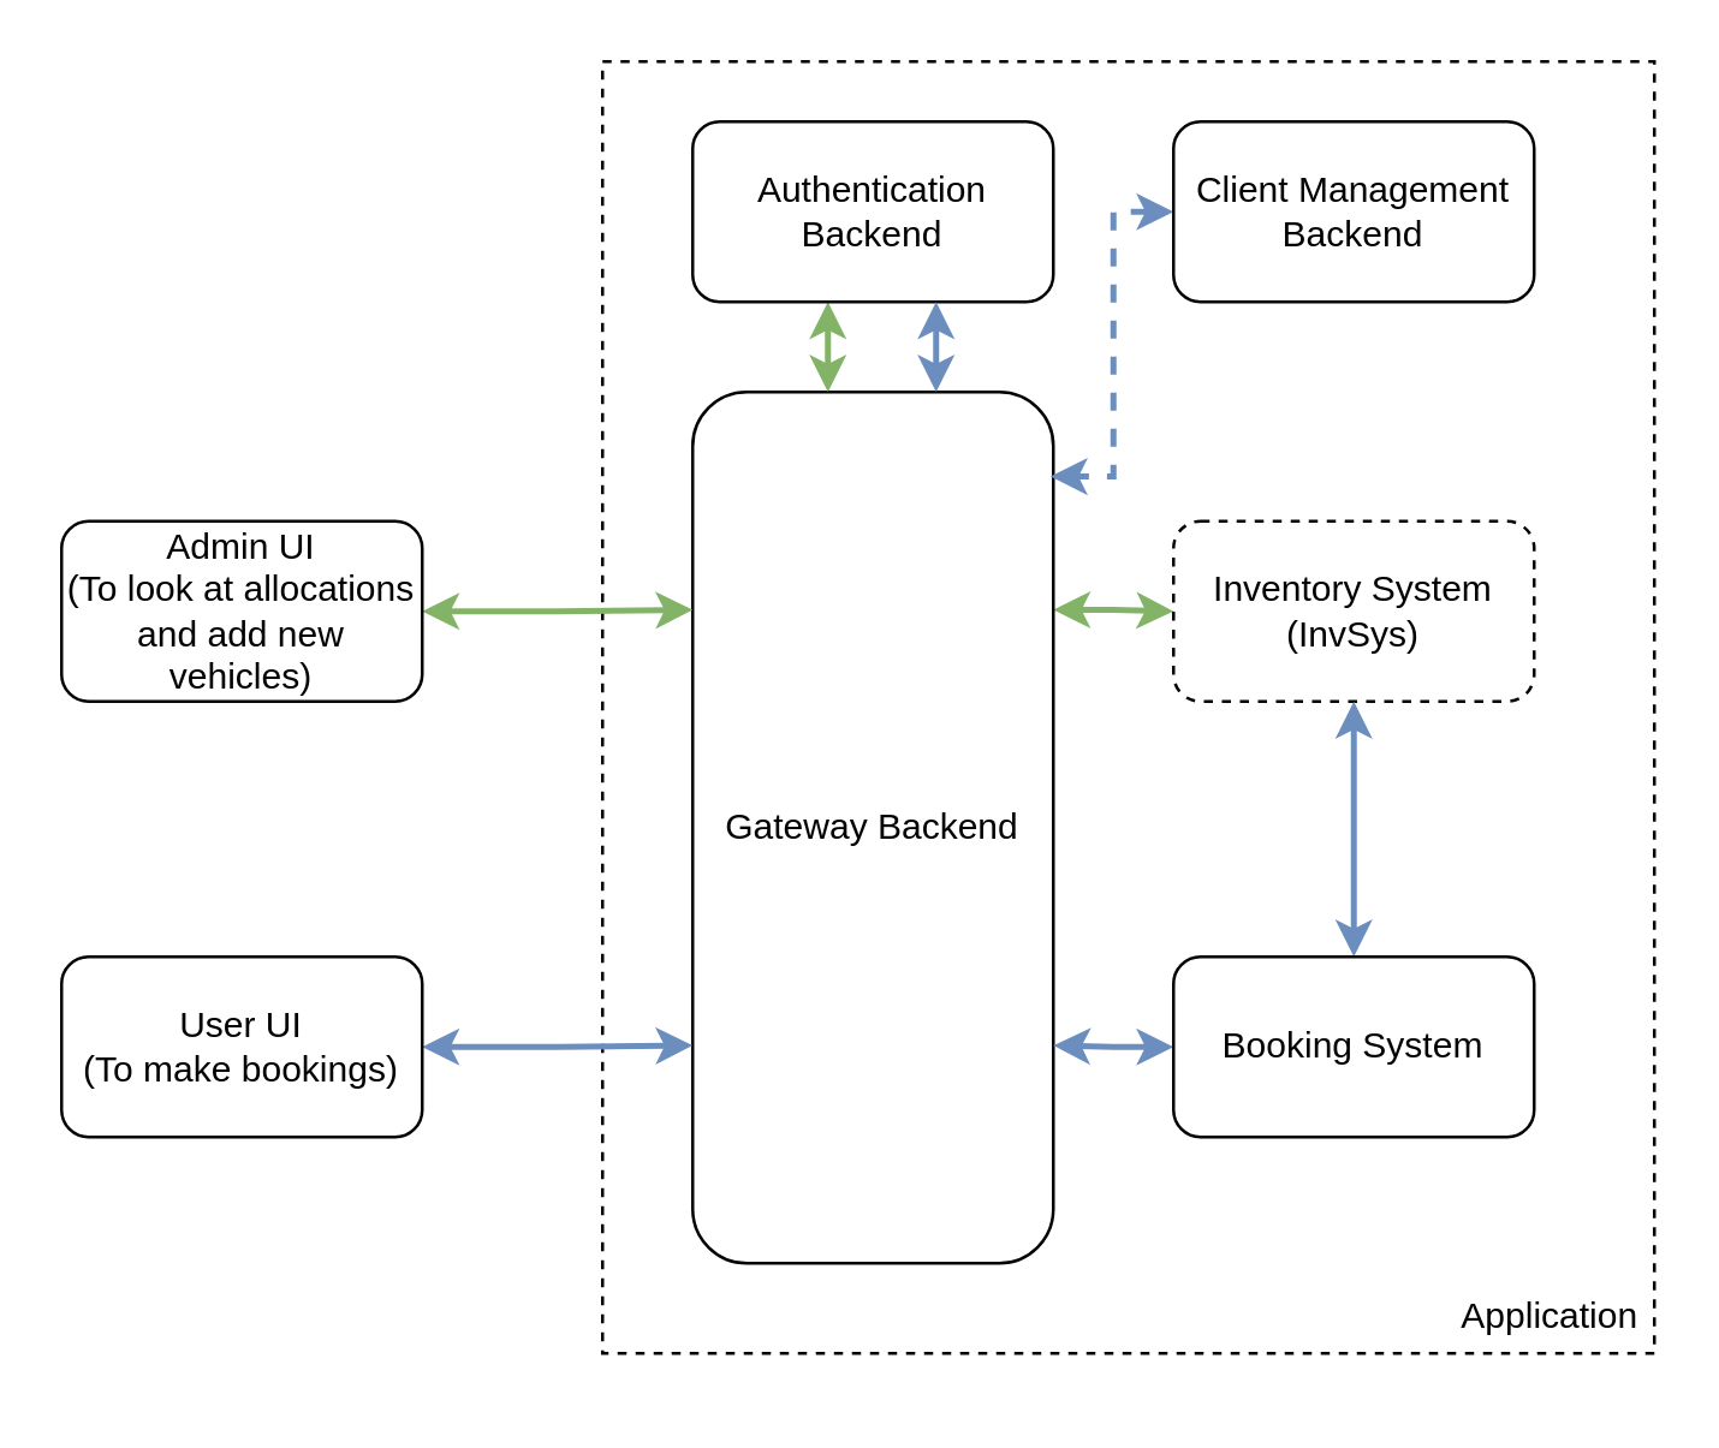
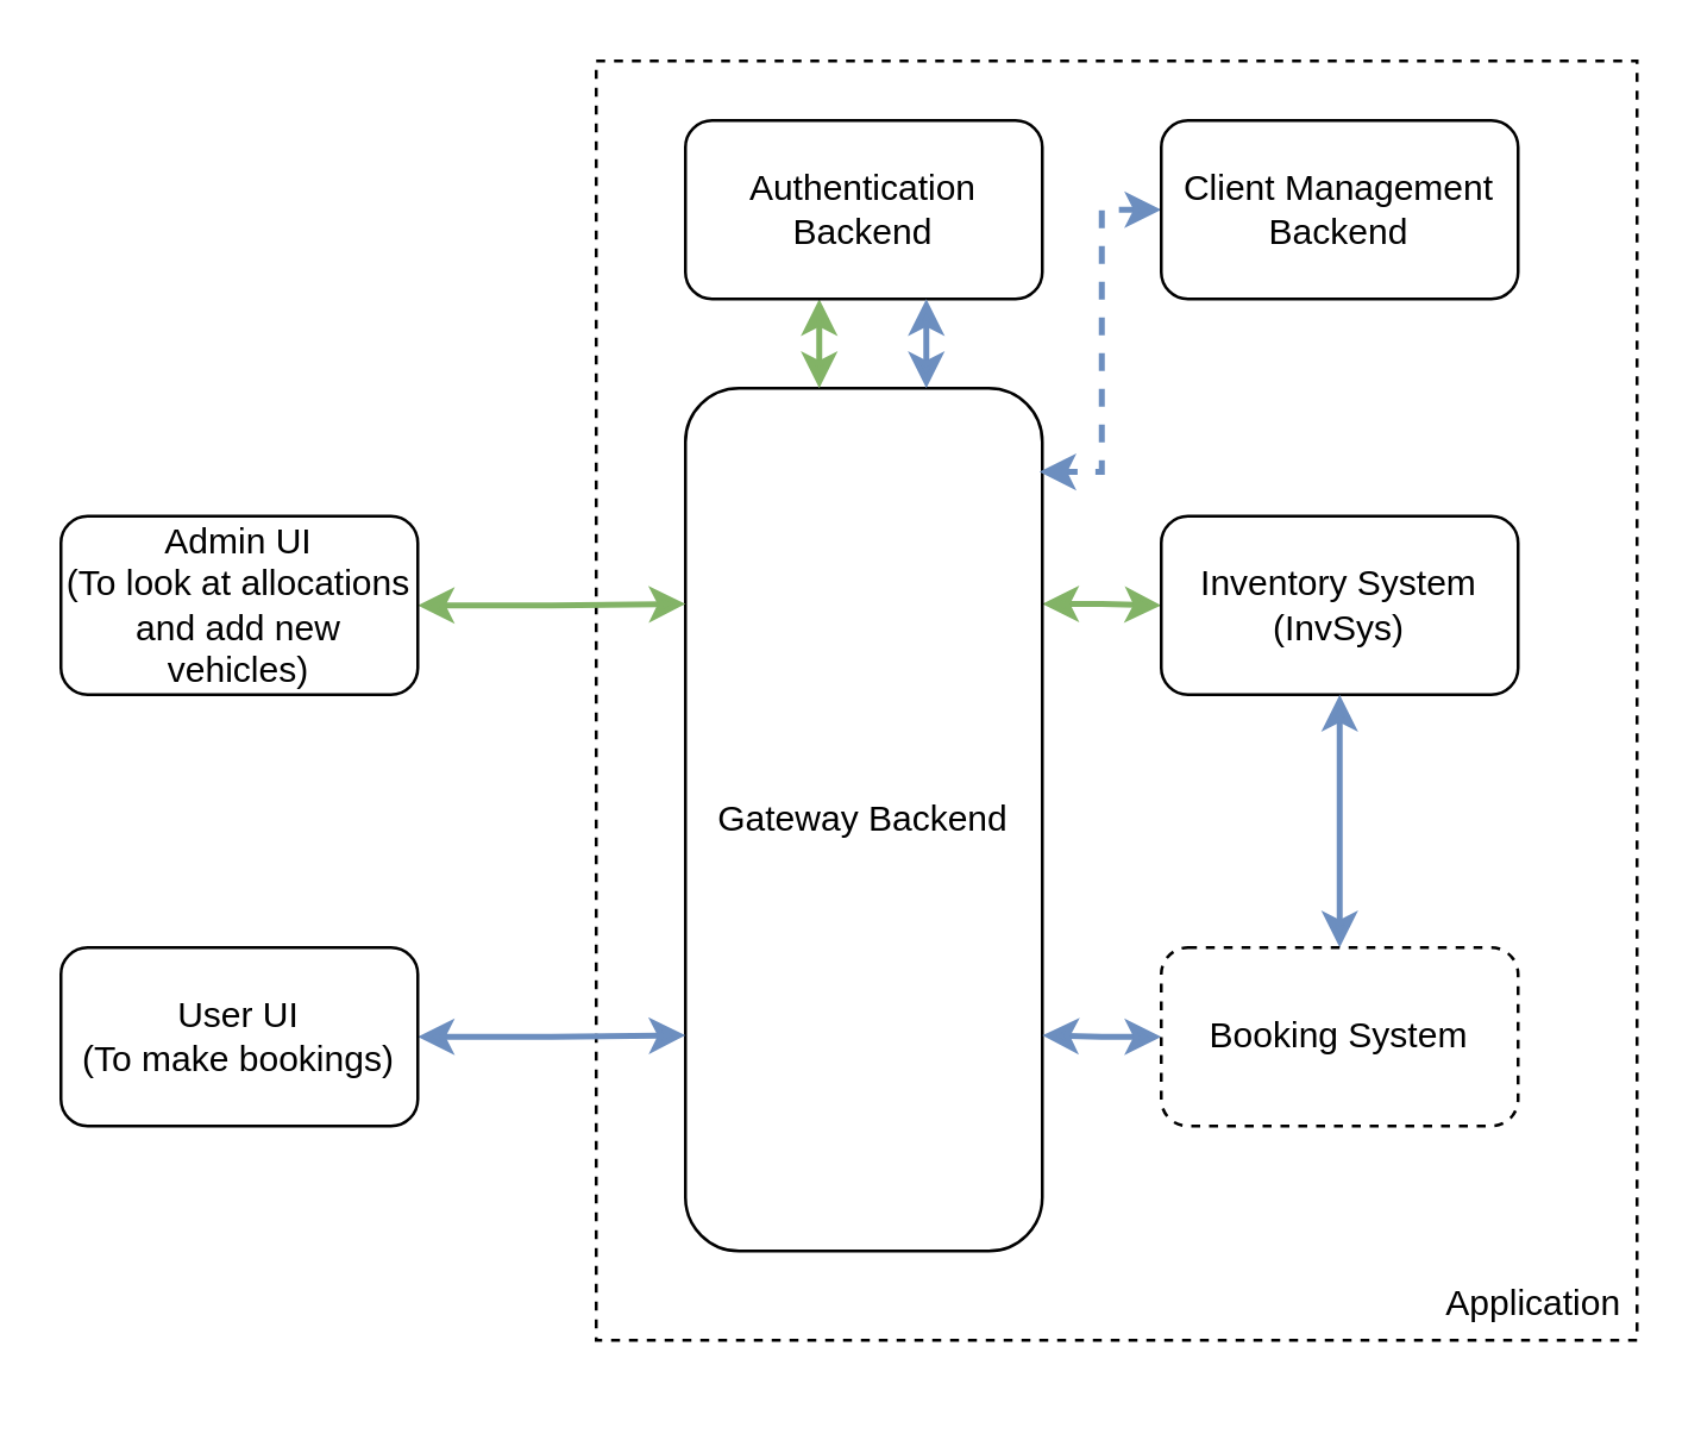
- <mxCell id="5" value="Inventory System (InvSys)" style="rounded=1;whiteSpace=wrap;html=1;dashed=1;" vertex="1" parent="1"><mxGeometry x="390" y="173" width="120" height="60" as="geometry" /></mxCell>
+ <mxCell id="5" value="Inventory System (InvSys)" style="rounded=1;whiteSpace=wrap;html=1;" vertex="1" parent="1"><mxGeometry x="390" y="173" width="120" height="60" as="geometry" /></mxCell>
- <mxCell id="17" value="Booking System" style="rounded=1;whiteSpace=wrap;html=1;" vertex="1" parent="1"><mxGeometry x="390" y="318" width="120" height="60" as="geometry" /></mxCell>
+ <mxCell id="17" value="Booking System" style="rounded=1;whiteSpace=wrap;html=1;dashed=1;" vertex="1" parent="1"><mxGeometry x="390" y="318" width="120" height="60" as="geometry" /></mxCell>
